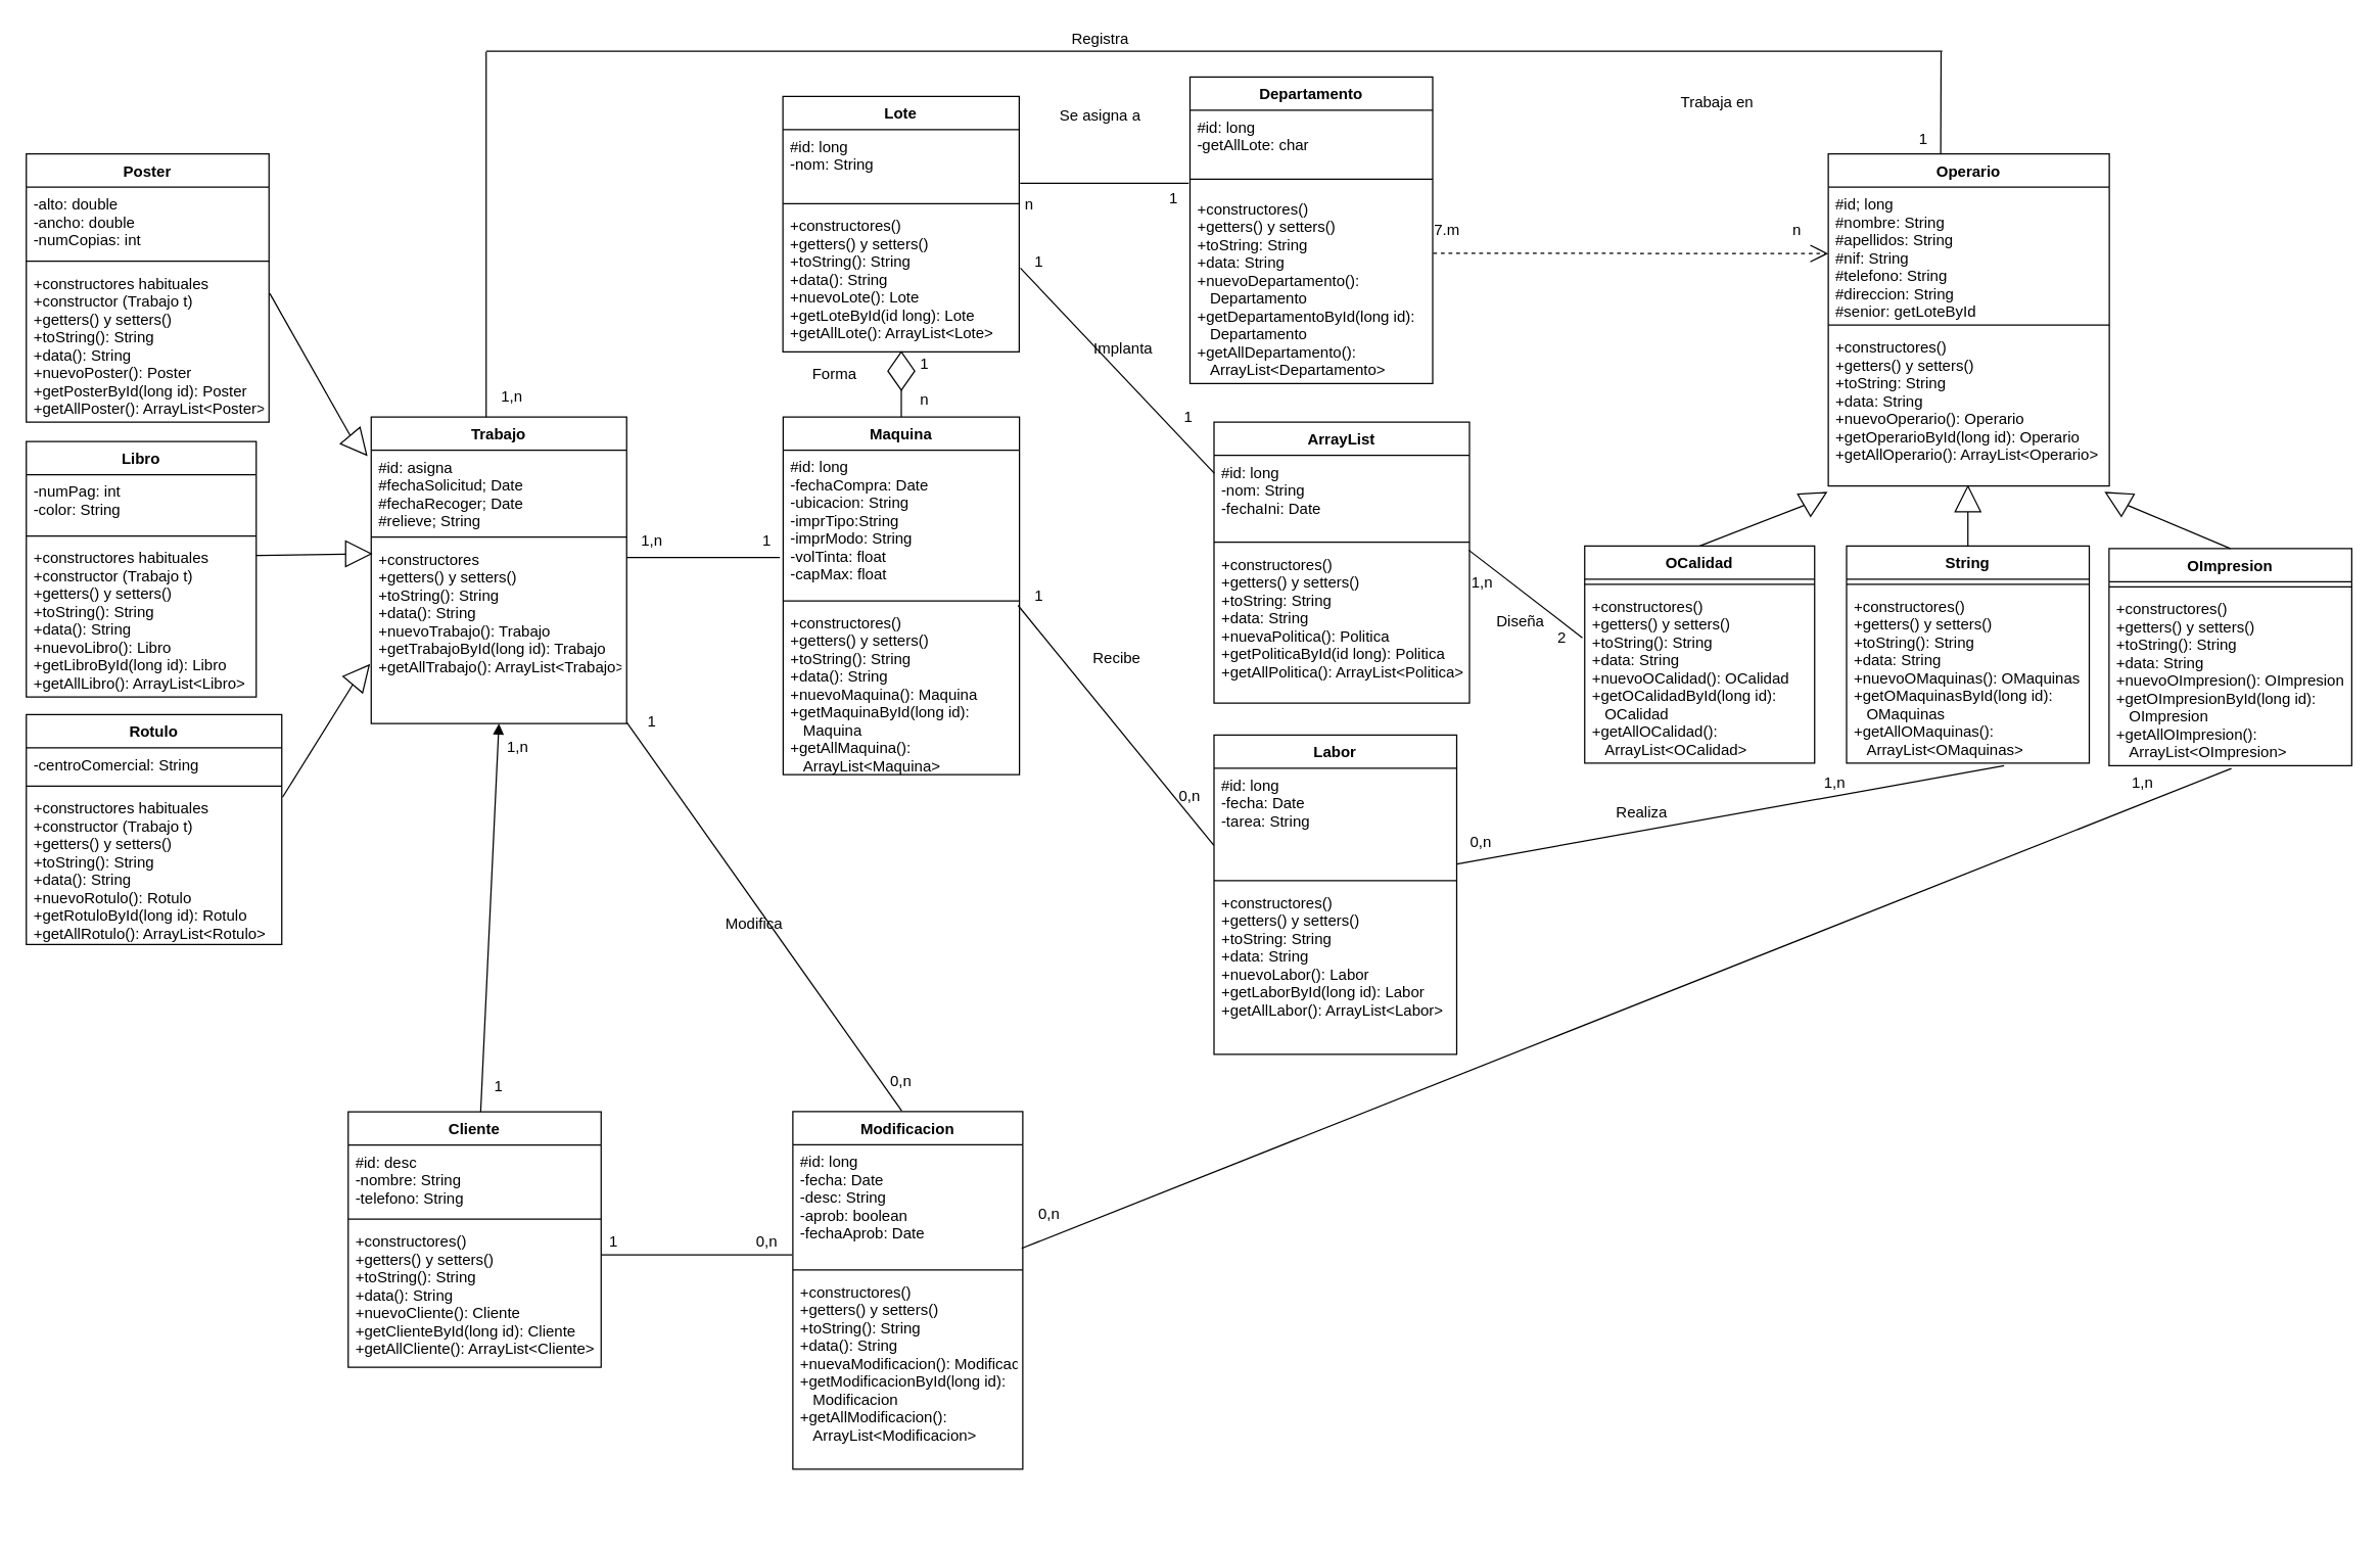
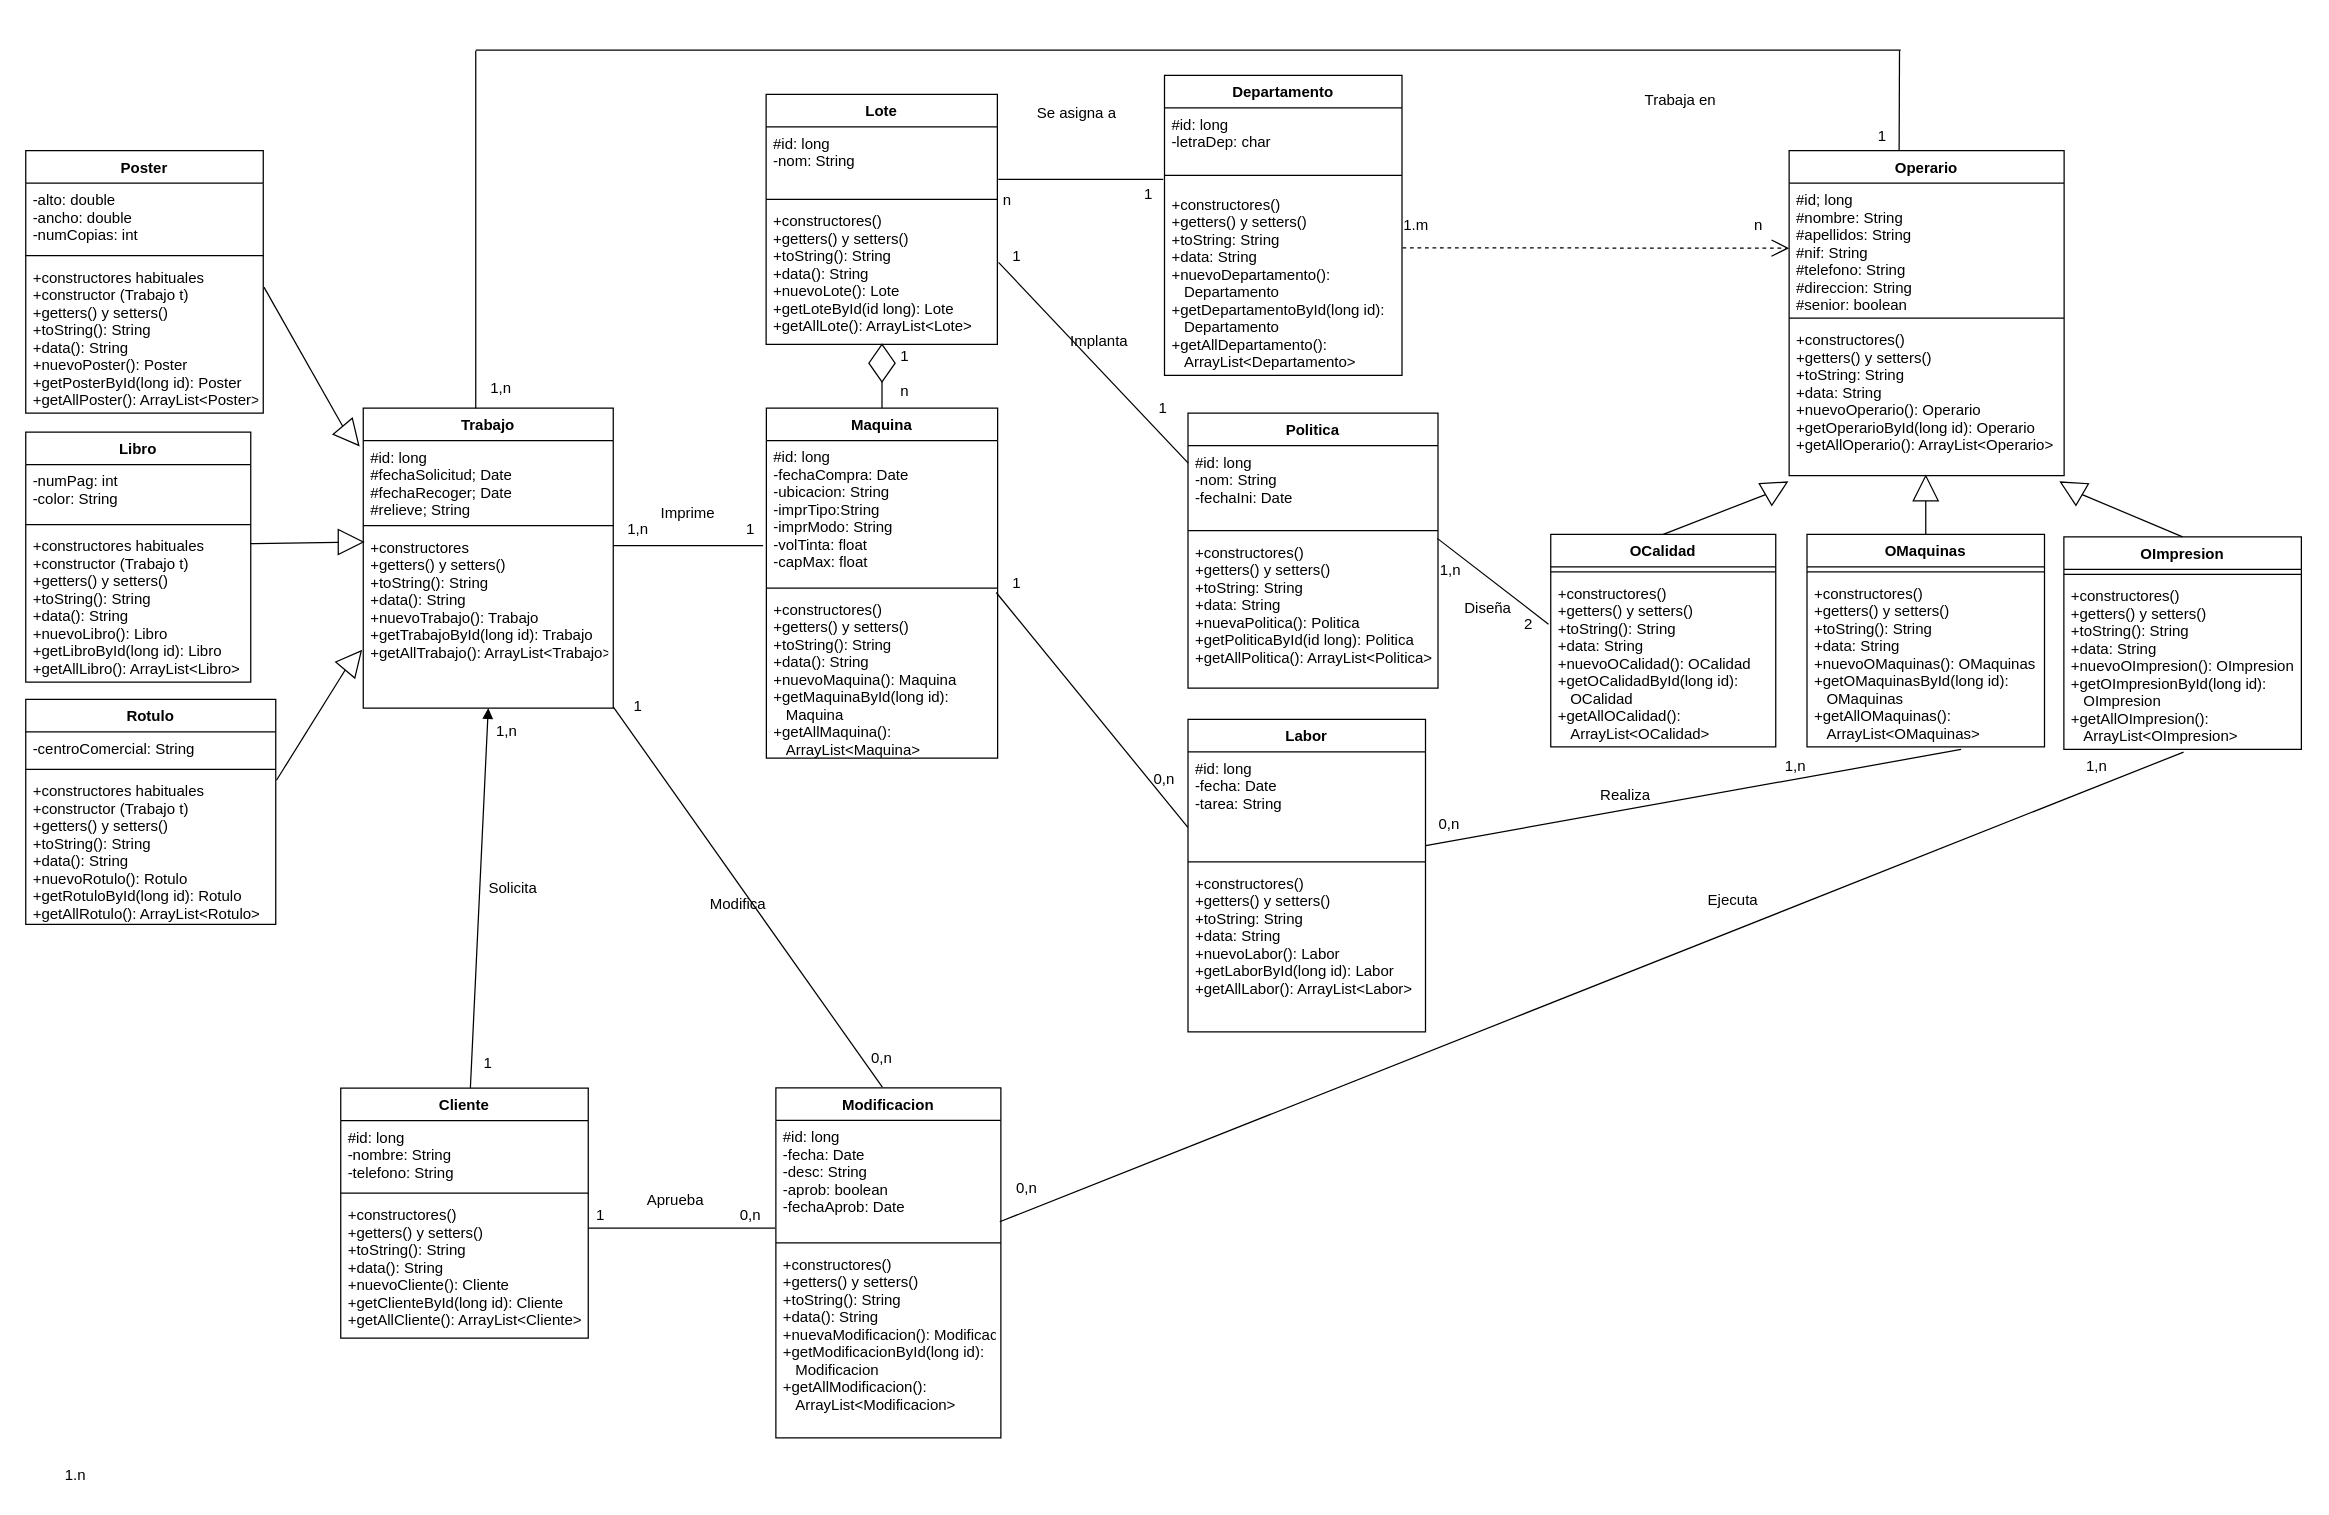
- <mxCell id="123" value="Registra" style="text;html=1;strokeColor=none;fillColor=none;align=center;verticalAlign=middle;whiteSpace=wrap;rounded=0;" parent="1" vertex="1"><mxGeometry x="840.5" y="20" width="40" height="20" as="geometry" /></mxCell>
- <mxCell id="31" value="#id: long&#10;-getAllLote: char" style="text;strokeColor=none;fillColor=none;align=left;verticalAlign=top;spacingLeft=4;spacingRight=4;overflow=hidden;rotatable=0;points=[[0,0.5],[1,0.5]];portConstraint=eastwest;" parent="30" vertex="1"><mxGeometry y="26" width="190" height="44" as="geometry" /></mxCell>
+ <mxCell id="31" value="#id: long&#10;-letraDep: char" style="text;strokeColor=none;fillColor=none;align=left;verticalAlign=top;spacingLeft=4;spacingRight=4;overflow=hidden;rotatable=0;points=[[0,0.5],[1,0.5]];portConstraint=eastwest;" parent="30" vertex="1"><mxGeometry y="26" width="190" height="44" as="geometry" /></mxCell>
- <mxCell id="35" value="#id; long&#10;#nombre: String&#10;#apellidos: String&#10;#nif: String&#10;#telefono: String&#10;#direccion: String&#10;#senior: getLoteById" style="text;strokeColor=none;fillColor=none;align=left;verticalAlign=top;spacingLeft=4;spacingRight=4;overflow=hidden;rotatable=0;points=[[0,0.5],[1,0.5]];portConstraint=eastwest;" parent="34" vertex="1"><mxGeometry y="26" width="220" height="104" as="geometry" /></mxCell>
+ <mxCell id="35" value="#id; long&#10;#nombre: String&#10;#apellidos: String&#10;#nif: String&#10;#telefono: String&#10;#direccion: String&#10;#senior: boolean" style="text;strokeColor=none;fillColor=none;align=left;verticalAlign=top;spacingLeft=4;spacingRight=4;overflow=hidden;rotatable=0;points=[[0,0.5],[1,0.5]];portConstraint=eastwest;" parent="34" vertex="1"><mxGeometry y="26" width="220" height="104" as="geometry" /></mxCell>
- <mxCell id="96" value="7.m" style="text;html=1;strokeColor=none;fillColor=none;align=center;verticalAlign=middle;whiteSpace=wrap;rounded=0;" parent="1" vertex="1"><mxGeometry x="1125" y="170" width="15" height="20" as="geometry" /></mxCell>
+ <mxCell id="96" value="1.m" style="text;html=1;strokeColor=none;fillColor=none;align=center;verticalAlign=middle;whiteSpace=wrap;rounded=0;" parent="1" vertex="1"><mxGeometry x="1125" y="170" width="15" height="20" as="geometry" /></mxCell>
- <mxCell id="90" value="Forma" style="text;html=1;strokeColor=none;fillColor=none;align=center;verticalAlign=middle;whiteSpace=wrap;rounded=0;" parent="1" vertex="1"><mxGeometry x="612.5" y="283" width="80" height="20" as="geometry" /></mxCell>
- <mxCell id="55" value="ArrayList" style="swimlane;fontStyle=1;align=center;verticalAlign=top;childLayout=stackLayout;horizontal=1;startSize=26;horizontalStack=0;resizeParent=1;resizeParentMax=0;resizeLast=0;collapsible=1;marginBottom=0;" parent="1" vertex="1"><mxGeometry x="949.8" y="330" width="200" height="220" as="geometry"><mxRectangle x="1049.8" y="584" width="70" height="26" as="alternateBounds" /></mxGeometry></mxCell>
+ <mxCell id="55" value="Politica" style="swimlane;fontStyle=1;align=center;verticalAlign=top;childLayout=stackLayout;horizontal=1;startSize=26;horizontalStack=0;resizeParent=1;resizeParentMax=0;resizeLast=0;collapsible=1;marginBottom=0;" parent="1" vertex="1"><mxGeometry x="949.8" y="330" width="200" height="220" as="geometry"><mxRectangle x="1049.8" y="584" width="70" height="26" as="alternateBounds" /></mxGeometry></mxCell>
- <mxCell id="3" value="#id: asigna&#10;#fechaSolicitud; Date&#10;#fechaRecoger; Date&#10;#relieve; String&#10;" style="text;strokeColor=none;fillColor=none;align=left;verticalAlign=top;spacingLeft=4;spacingRight=4;overflow=hidden;rotatable=0;points=[[0,0.5],[1,0.5]];portConstraint=eastwest;" parent="2" vertex="1"><mxGeometry y="26" width="200" height="64" as="geometry" /></mxCell>
+ <mxCell id="3" value="#id: long&#10;#fechaSolicitud; Date&#10;#fechaRecoger; Date&#10;#relieve; String&#10;" style="text;strokeColor=none;fillColor=none;align=left;verticalAlign=top;spacingLeft=4;spacingRight=4;overflow=hidden;rotatable=0;points=[[0,0.5],[1,0.5]];portConstraint=eastwest;" parent="2" vertex="1"><mxGeometry y="26" width="200" height="64" as="geometry" /></mxCell>
+ <mxCell id="87" value="Imprime" style="text;html=1;strokeColor=none;fillColor=none;align=center;verticalAlign=middle;whiteSpace=wrap;rounded=0;" parent="1" vertex="1"><mxGeometry x="530" y="399.944" width="40" height="20" as="geometry" /></mxCell>
- <mxCell id="41" value="String" style="swimlane;fontStyle=1;align=center;verticalAlign=top;childLayout=stackLayout;horizontal=1;startSize=26;horizontalStack=0;resizeParent=1;resizeParentMax=0;resizeLast=0;collapsible=1;marginBottom=0;" parent="1" vertex="1"><mxGeometry x="1445" y="427" width="190" height="170" as="geometry"><mxRectangle x="1025.2" y="472" width="130" height="26" as="alternateBounds" /></mxGeometry></mxCell>
+ <mxCell id="41" value="OMaquinas" style="swimlane;fontStyle=1;align=center;verticalAlign=top;childLayout=stackLayout;horizontal=1;startSize=26;horizontalStack=0;resizeParent=1;resizeParentMax=0;resizeLast=0;collapsible=1;marginBottom=0;" parent="1" vertex="1"><mxGeometry x="1445" y="427" width="190" height="170" as="geometry"><mxRectangle x="1025.2" y="472" width="130" height="26" as="alternateBounds" /></mxGeometry></mxCell>
- <mxCell id="113" value="Recibe" style="text;html=1;strokeColor=none;fillColor=none;align=center;verticalAlign=middle;whiteSpace=wrap;rounded=0;" parent="1" vertex="1"><mxGeometry x="833.5" y="505" width="80" height="20" as="geometry" /></mxCell>
- <mxCell id="102" value="&lt;div&gt;Realiza&lt;/div&gt;&lt;div&gt;&lt;br&gt;&lt;/div&gt;" style="text;html=1;strokeColor=none;fillColor=none;align=center;verticalAlign=middle;whiteSpace=wrap;rounded=0;" parent="1" vertex="1"><mxGeometry x="1265" y="633" width="40" height="20" as="geometry" /></mxCell>
+ <mxCell id="102" value="&lt;div&gt;Realiza&lt;/div&gt;&lt;div&gt;&lt;br&gt;&lt;/div&gt;" style="text;html=1;strokeColor=none;fillColor=none;align=center;verticalAlign=middle;whiteSpace=wrap;rounded=0;" parent="1" vertex="1"><mxGeometry x="1280" y="633" width="40" height="20" as="geometry" /></mxCell>
+ <mxCell id="84" value="Solicita" style="text;html=1;strokeColor=none;fillColor=none;align=center;verticalAlign=middle;whiteSpace=wrap;rounded=0;" parent="1" vertex="1"><mxGeometry x="390" y="700.167" width="40" height="20" as="geometry" /></mxCell>
+ <mxCell id="105" value="Ejecuta" style="text;html=1;strokeColor=none;fillColor=none;align=center;verticalAlign=middle;whiteSpace=wrap;rounded=0;" parent="1" vertex="1"><mxGeometry x="1365.5" y="710" width="40" height="20" as="geometry" /></mxCell>
- <mxCell id="15" value="#id: desc&#10;-nombre: String&#10;-telefono: String" style="text;strokeColor=none;fillColor=none;align=left;verticalAlign=top;spacingLeft=4;spacingRight=4;overflow=hidden;rotatable=0;points=[[0,0.5],[1,0.5]];portConstraint=eastwest;" parent="14" vertex="1"><mxGeometry y="26" width="198" height="54" as="geometry" /></mxCell>
+ <mxCell id="15" value="#id: long&#10;-nombre: String&#10;-telefono: String" style="text;strokeColor=none;fillColor=none;align=left;verticalAlign=top;spacingLeft=4;spacingRight=4;overflow=hidden;rotatable=0;points=[[0,0.5],[1,0.5]];portConstraint=eastwest;" parent="14" vertex="1"><mxGeometry y="26" width="198" height="54" as="geometry" /></mxCell>
+ <mxCell id="117" value="Aprueba" style="text;html=1;strokeColor=none;fillColor=none;align=center;verticalAlign=middle;whiteSpace=wrap;rounded=0;" parent="1" vertex="1"><mxGeometry x="520" y="949.944" width="40" height="20" as="geometry" /></mxCell>
+ <mxCell id="125" value="1.n" style="text;html=1;strokeColor=none;fillColor=none;align=center;verticalAlign=middle;whiteSpace=wrap;rounded=0;" parent="1" vertex="1"><mxGeometry x="40" y="1170" width="40" height="20" as="geometry" /></mxCell>
